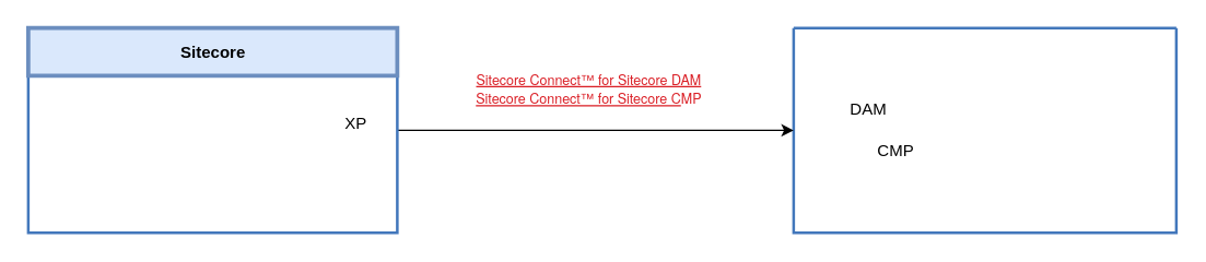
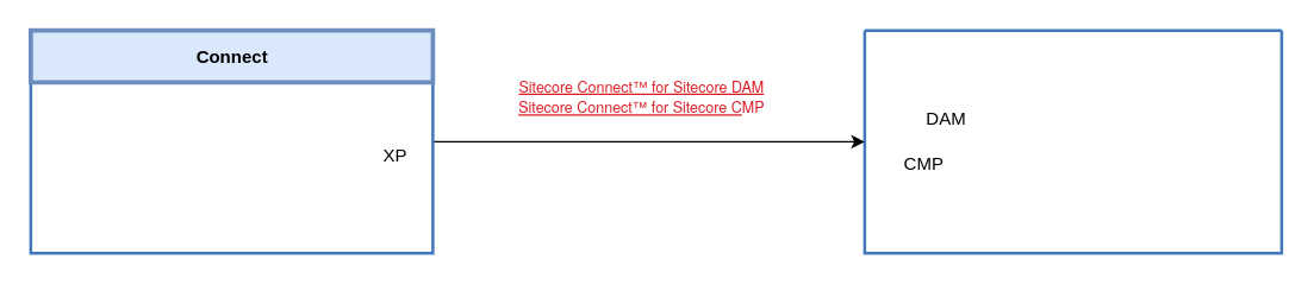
- <mxCell id="8" value="Sitecore" style="text;html=1;align=center;verticalAlign=middle;shadow=0;dashed=0;strokeColor=#6c8ebf;fillColor=#dae8fc;labelBackgroundColor=none;fontStyle=1;fontSize=12;spacingLeft=0;strokeWidth=3;" parent="7" vertex="1"><mxGeometry width="270" height="35" as="geometry" /></mxCell>
+ <mxCell id="8" value="Connect" style="text;html=1;align=center;verticalAlign=middle;shadow=0;dashed=0;strokeColor=#6c8ebf;fillColor=#dae8fc;labelBackgroundColor=none;fontStyle=1;fontSize=12;spacingLeft=0;strokeWidth=3;" parent="7" vertex="1"><mxGeometry width="270" height="35" as="geometry" /></mxCell>
- <mxCell id="9" value="XP" style="text;html=1;strokeColor=none;fillColor=none;align=center;verticalAlign=middle;whiteSpace=wrap;rounded=0;" parent="7" vertex="1"><mxGeometry x="220" y="60" width="40" height="20" as="geometry" /></mxCell>
+ <mxCell id="9" value="XP" style="text;html=1;strokeColor=none;fillColor=none;align=center;verticalAlign=middle;whiteSpace=wrap;rounded=0;" parent="7" vertex="1"><mxGeometry x="225" y="75" width="40" height="20" as="geometry" /></mxCell>
- <mxCell id="4" value="CMP" style="text;html=1;strokeColor=none;fillColor=none;align=center;verticalAlign=middle;whiteSpace=wrap;rounded=0;" parent="2" vertex="1"><mxGeometry x="55" y="80" width="40" height="20" as="geometry" /></mxCell>
+ <mxCell id="4" value="CMP" style="text;html=1;strokeColor=none;fillColor=none;align=center;verticalAlign=middle;whiteSpace=wrap;rounded=0;" parent="2" vertex="1"><mxGeometry x="20" y="80" width="40" height="20" as="geometry" /></mxCell>
